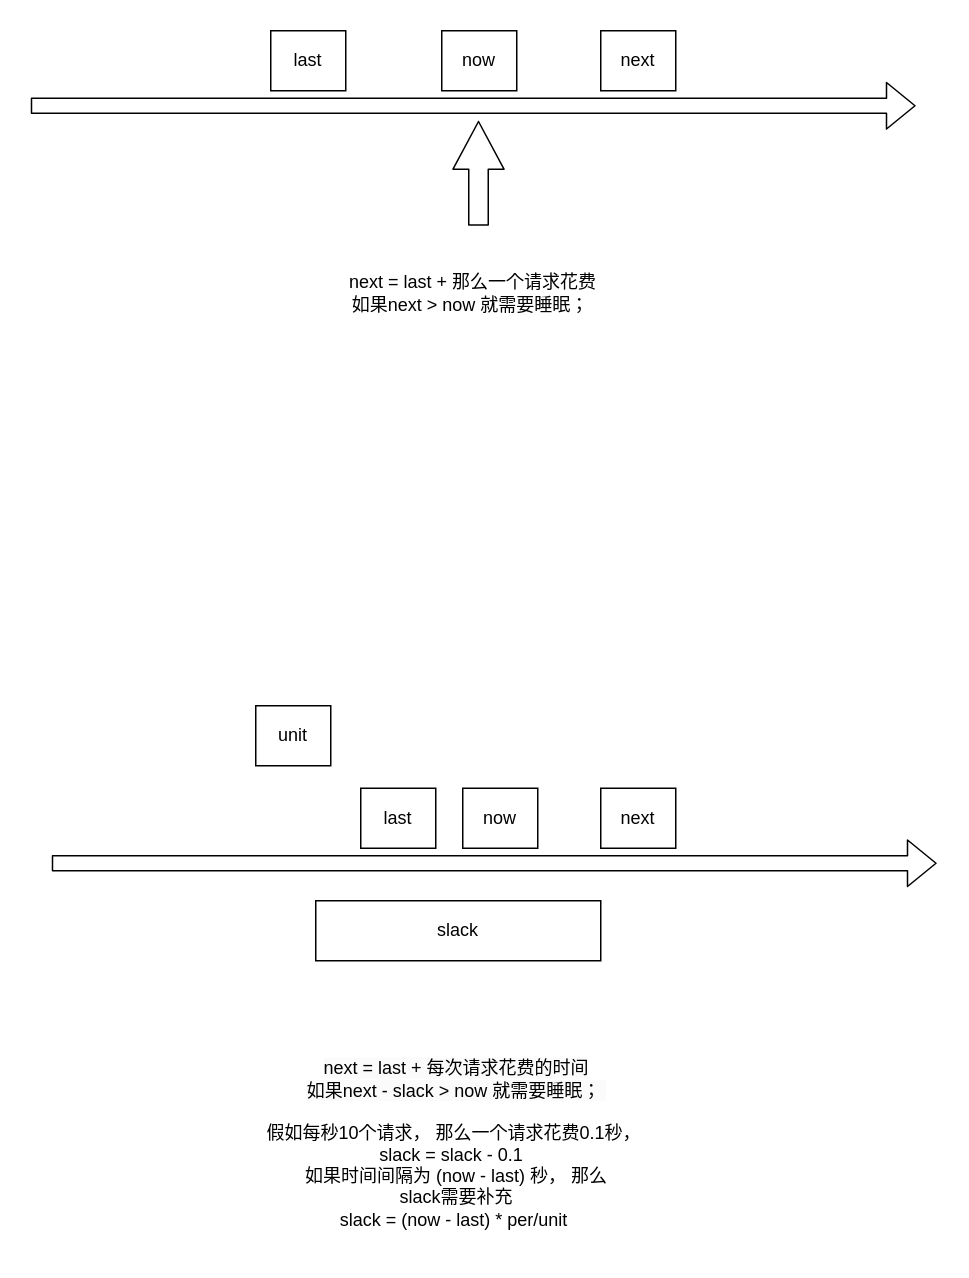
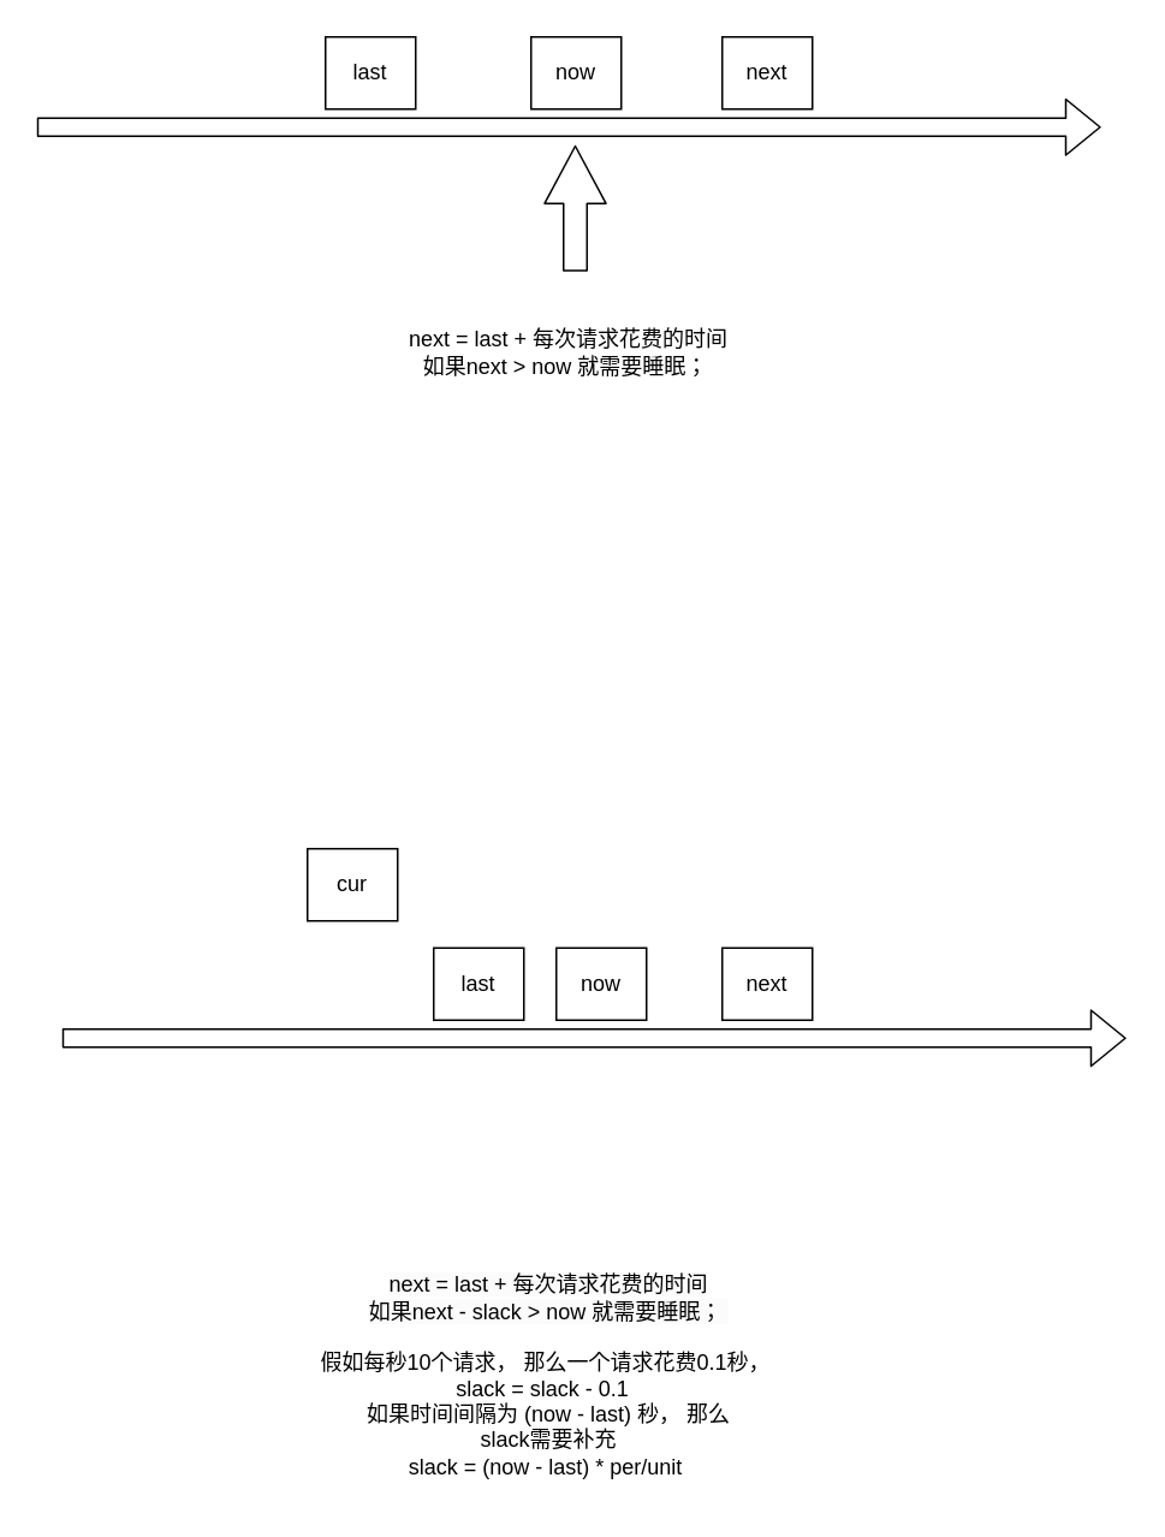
- <mxCell id="11" value="next = last + 那么一个请求花费&lt;br&gt;如果next &amp;gt; now 就需要睡眠；&amp;nbsp;" style="text;html=1;strokeColor=none;fillColor=none;align=center;verticalAlign=middle;whiteSpace=wrap;rounded=0;" vertex="1" parent="1"><mxGeometry x="80" y="120" width="470" height="150" as="geometry" /></mxCell>
+ <mxCell id="11" value="next = last + 每次请求花费的时间&lt;br&gt;如果next &amp;gt; now 就需要睡眠；&amp;nbsp;" style="text;html=1;strokeColor=none;fillColor=none;align=center;verticalAlign=middle;whiteSpace=wrap;rounded=0;" vertex="1" parent="1"><mxGeometry x="80" y="120" width="470" height="150" as="geometry" /></mxCell>
- <mxCell id="10" value="unit" style="rounded=0;whiteSpace=wrap;html=1;" vertex="1" parent="1"><mxGeometry x="170" y="470" width="50" height="40" as="geometry" /></mxCell>
+ <mxCell id="10" value="cur" style="rounded=0;whiteSpace=wrap;html=1;" vertex="1" parent="1"><mxGeometry x="170" y="470" width="50" height="40" as="geometry" /></mxCell>
- <mxCell id="9" value="slack" style="rounded=0;whiteSpace=wrap;html=1;" vertex="1" parent="1"><mxGeometry x="210" y="600" width="190" height="40" as="geometry" /></mxCell>
